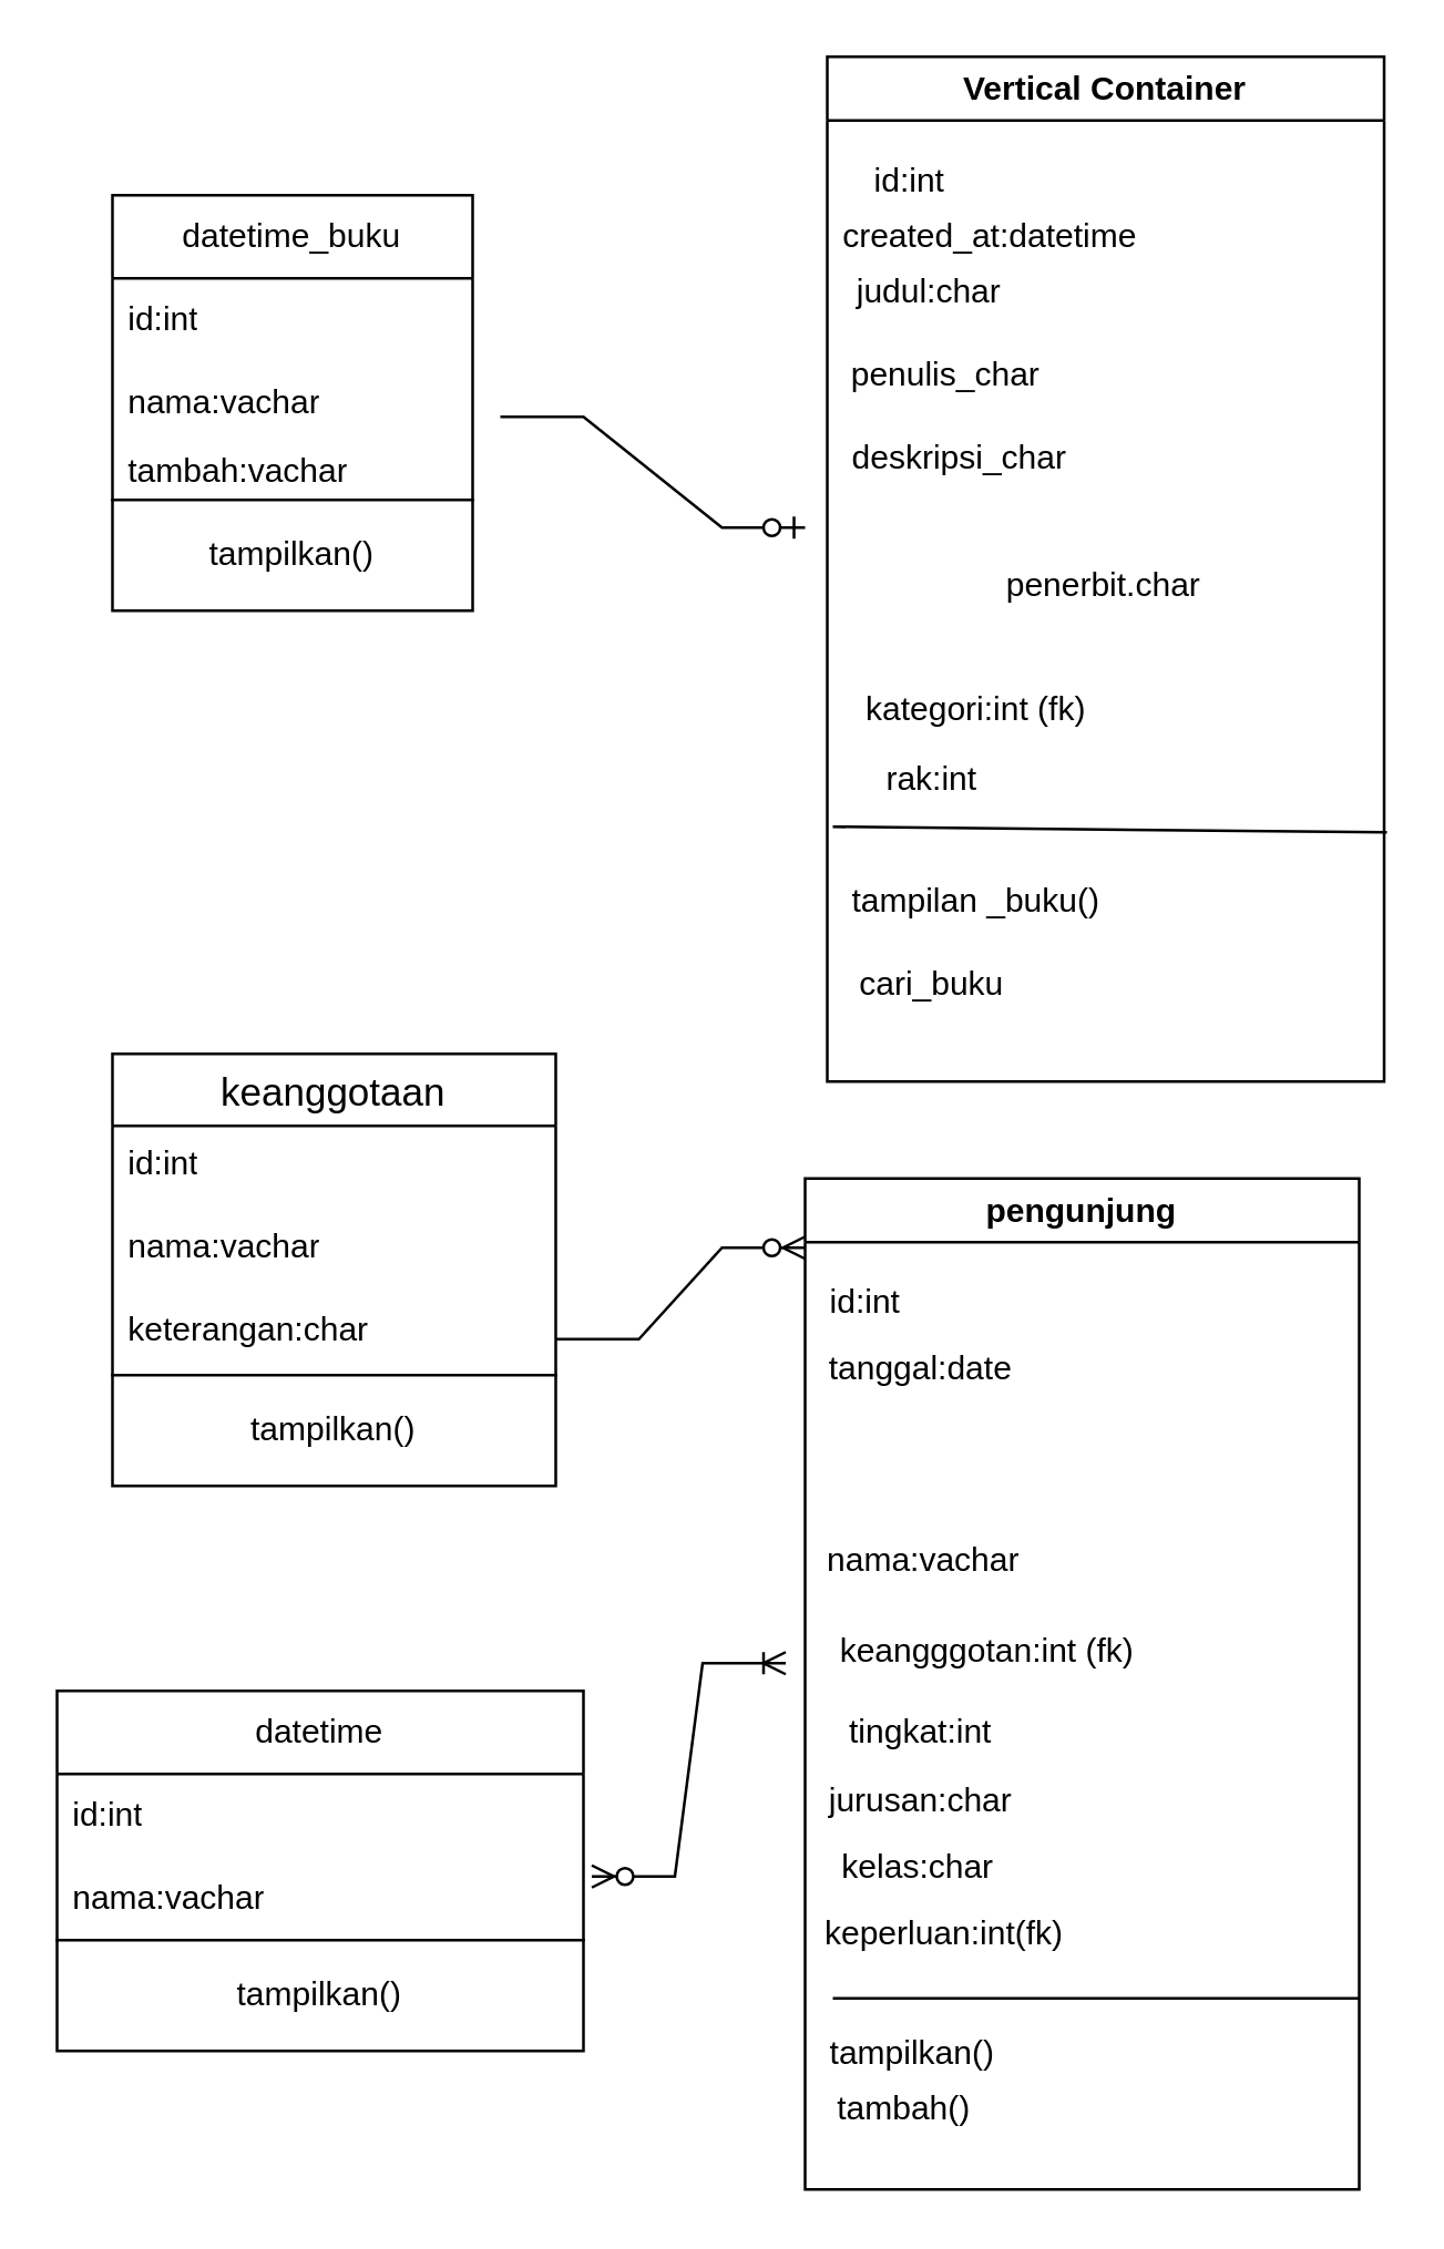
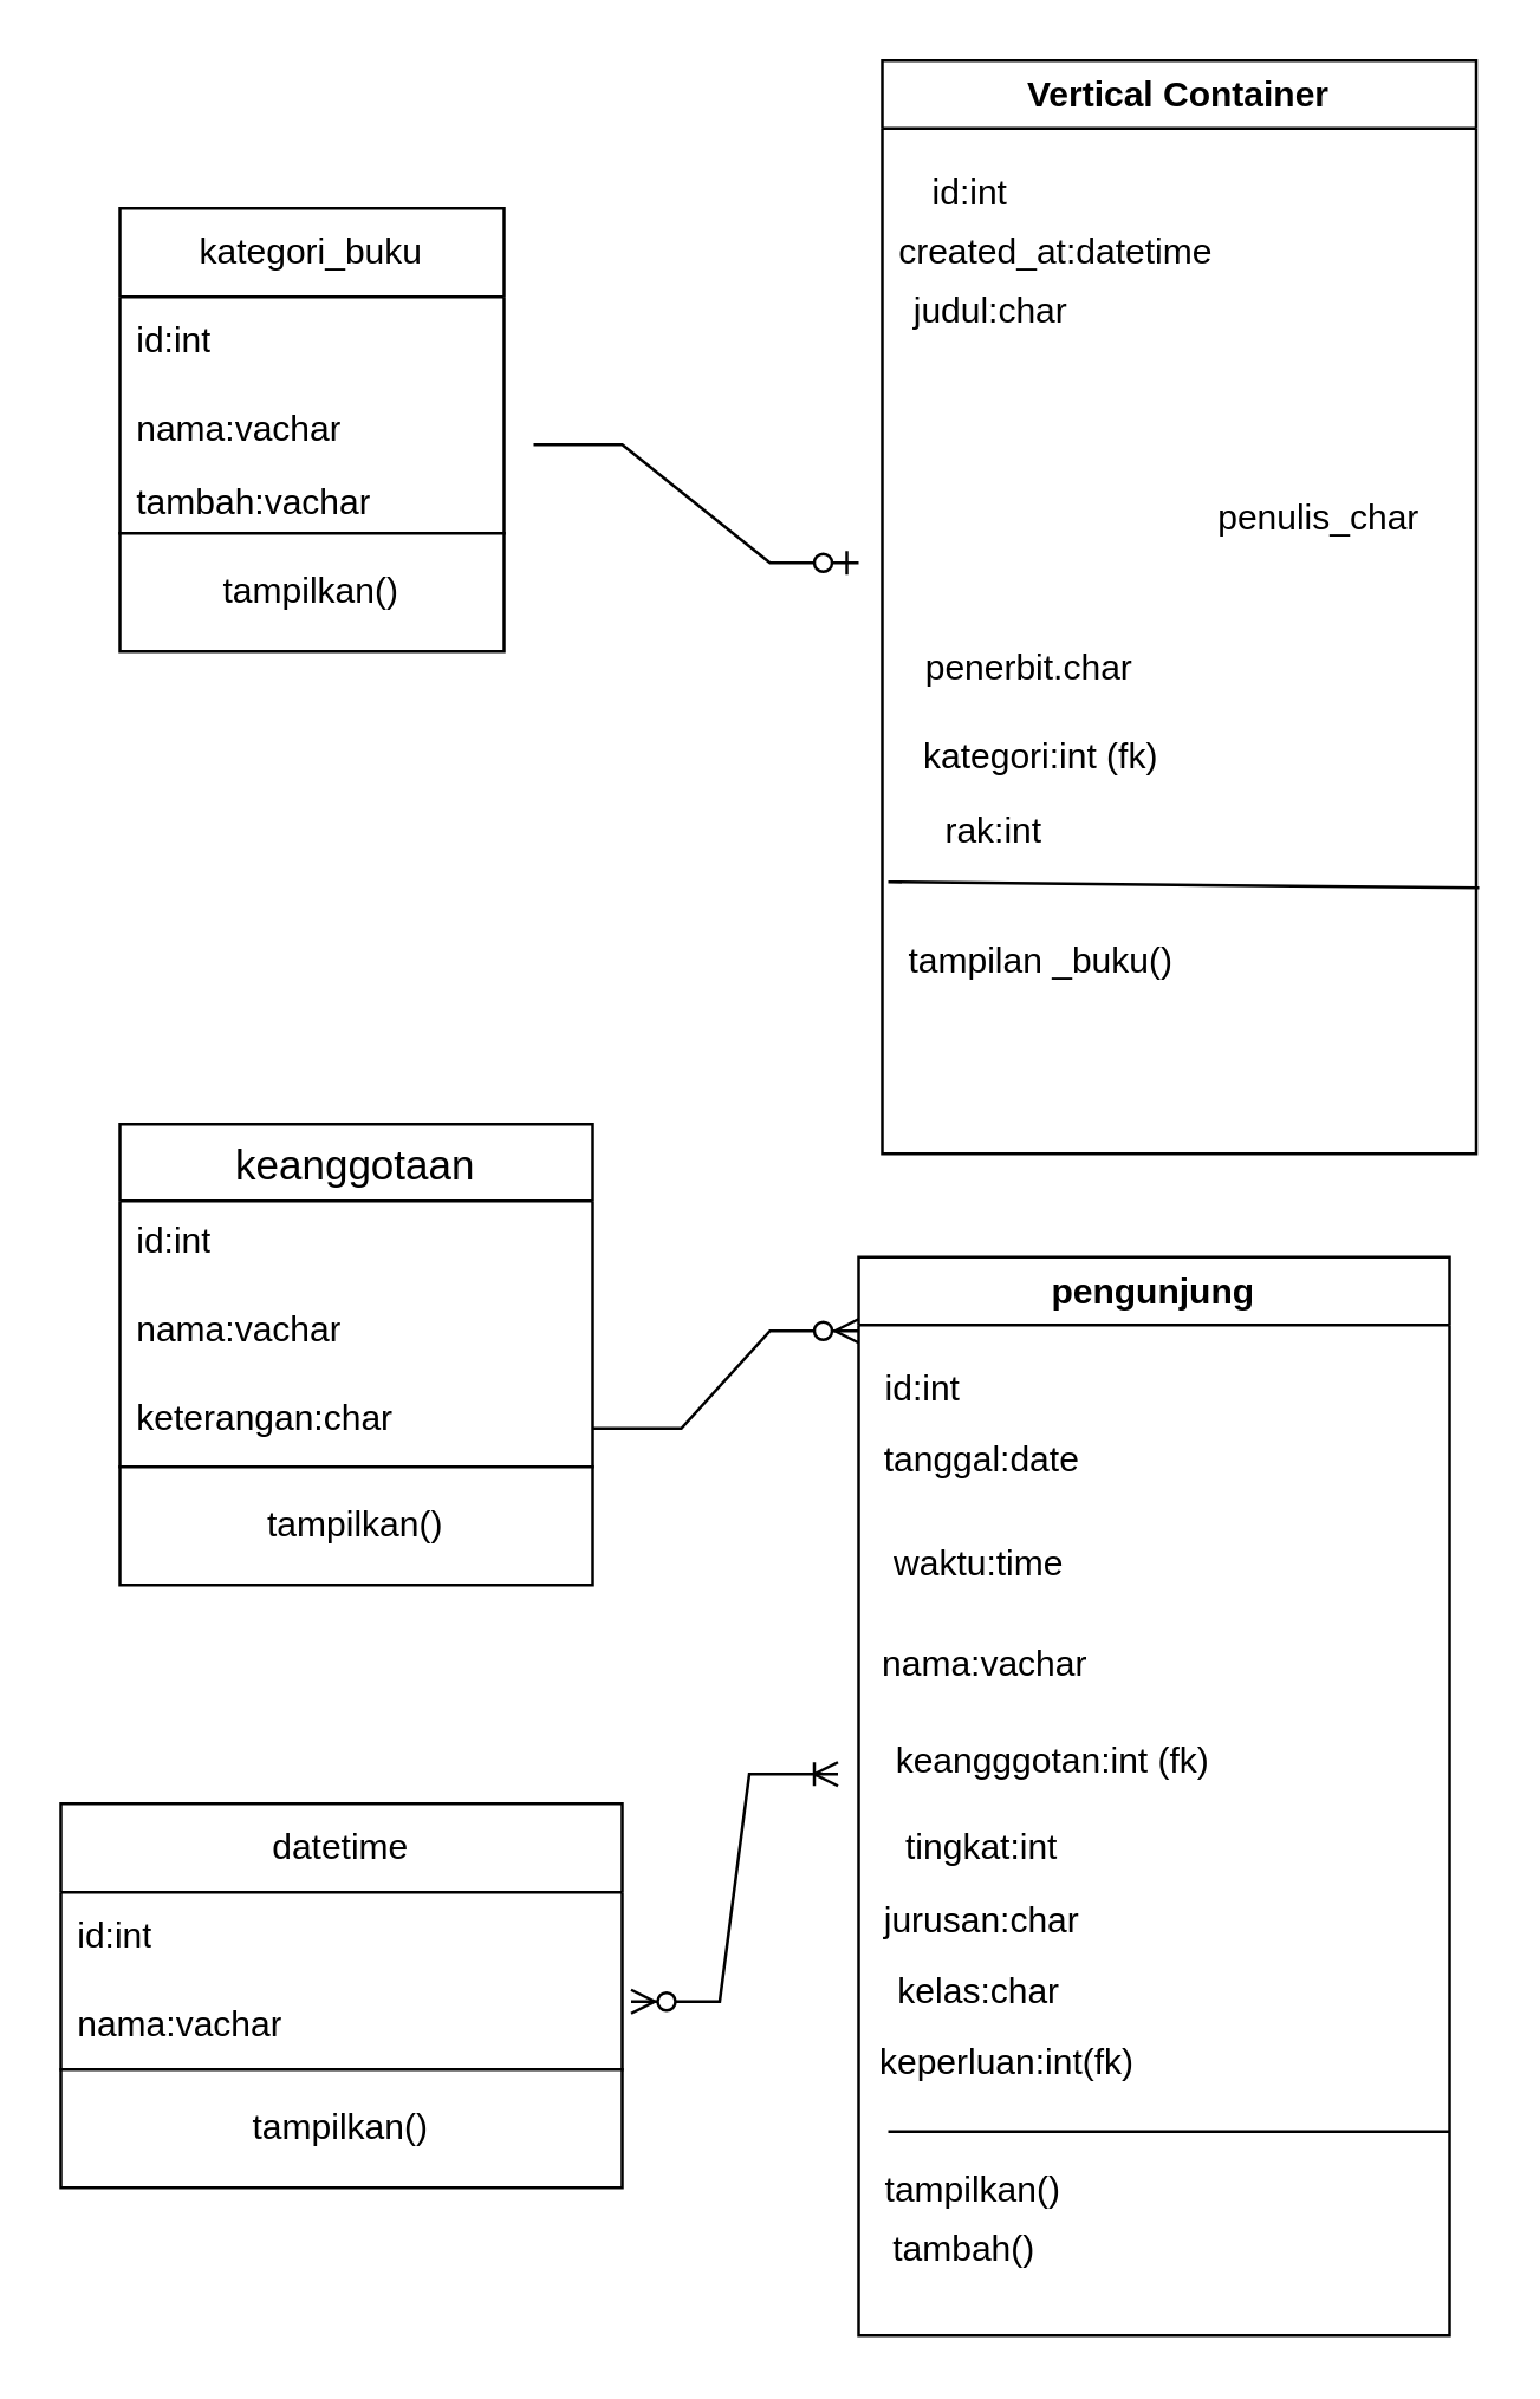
- <mxCell id="2" value="datetime_buku" style="swimlane;fontStyle=0;childLayout=stackLayout;horizontal=1;startSize=30;horizontalStack=0;resizeParent=1;resizeParentMax=0;resizeLast=0;collapsible=1;marginBottom=0;whiteSpace=wrap;html=1;" vertex="1" parent="1"><mxGeometry x="40" y="70" width="130" height="110" as="geometry" /></mxCell>
+ <mxCell id="2" value="kategori_buku" style="swimlane;fontStyle=0;childLayout=stackLayout;horizontal=1;startSize=30;horizontalStack=0;resizeParent=1;resizeParentMax=0;resizeLast=0;collapsible=1;marginBottom=0;whiteSpace=wrap;html=1;" vertex="1" parent="1"><mxGeometry x="40" y="70" width="130" height="110" as="geometry" /></mxCell>
- <mxCell id="10" value="penulis_char" style="text;html=1;strokeColor=none;fillColor=none;align=center;verticalAlign=middle;whiteSpace=wrap;rounded=0;" vertex="1" parent="6"><mxGeometry x="13" y="100" width="60" height="30" as="geometry" /></mxCell>
+ <mxCell id="10" value="penulis_char" style="text;html=1;strokeColor=none;fillColor=none;align=center;verticalAlign=middle;whiteSpace=wrap;rounded=0;" vertex="1" parent="6"><mxGeometry x="118" y="140" width="60" height="30" as="geometry" /></mxCell>
- <mxCell id="11" value="deskripsi_char" style="text;html=1;strokeColor=none;fillColor=none;align=center;verticalAlign=middle;whiteSpace=wrap;rounded=0;" vertex="1" parent="6"><mxGeometry x="18" y="130" width="60" height="30" as="geometry" /></mxCell>
- <mxCell id="12" value="penerbit.char" style="text;html=1;strokeColor=none;fillColor=none;align=center;verticalAlign=middle;whiteSpace=wrap;rounded=0;" vertex="1" parent="6"><mxGeometry x="70" y="176" width="60" height="30" as="geometry" /></mxCell>
+ <mxCell id="12" value="penerbit.char" style="text;html=1;strokeColor=none;fillColor=none;align=center;verticalAlign=middle;whiteSpace=wrap;rounded=0;" vertex="1" parent="6"><mxGeometry x="20" y="191" width="60" height="30" as="geometry" /></mxCell>
- <mxCell id="16" value="cari_buku" style="text;html=1;strokeColor=none;fillColor=none;align=center;verticalAlign=middle;whiteSpace=wrap;rounded=0;" vertex="1" parent="6"><mxGeometry x="8" y="320" width="60" height="30" as="geometry" /></mxCell>
+ <mxCell id="29" value="waktu:time" style="text;html=1;strokeColor=none;fillColor=none;align=center;verticalAlign=middle;whiteSpace=wrap;rounded=0;" vertex="1" parent="1"><mxGeometry x="301" y="514" width="60" height="30" as="geometry" /></mxCell>
